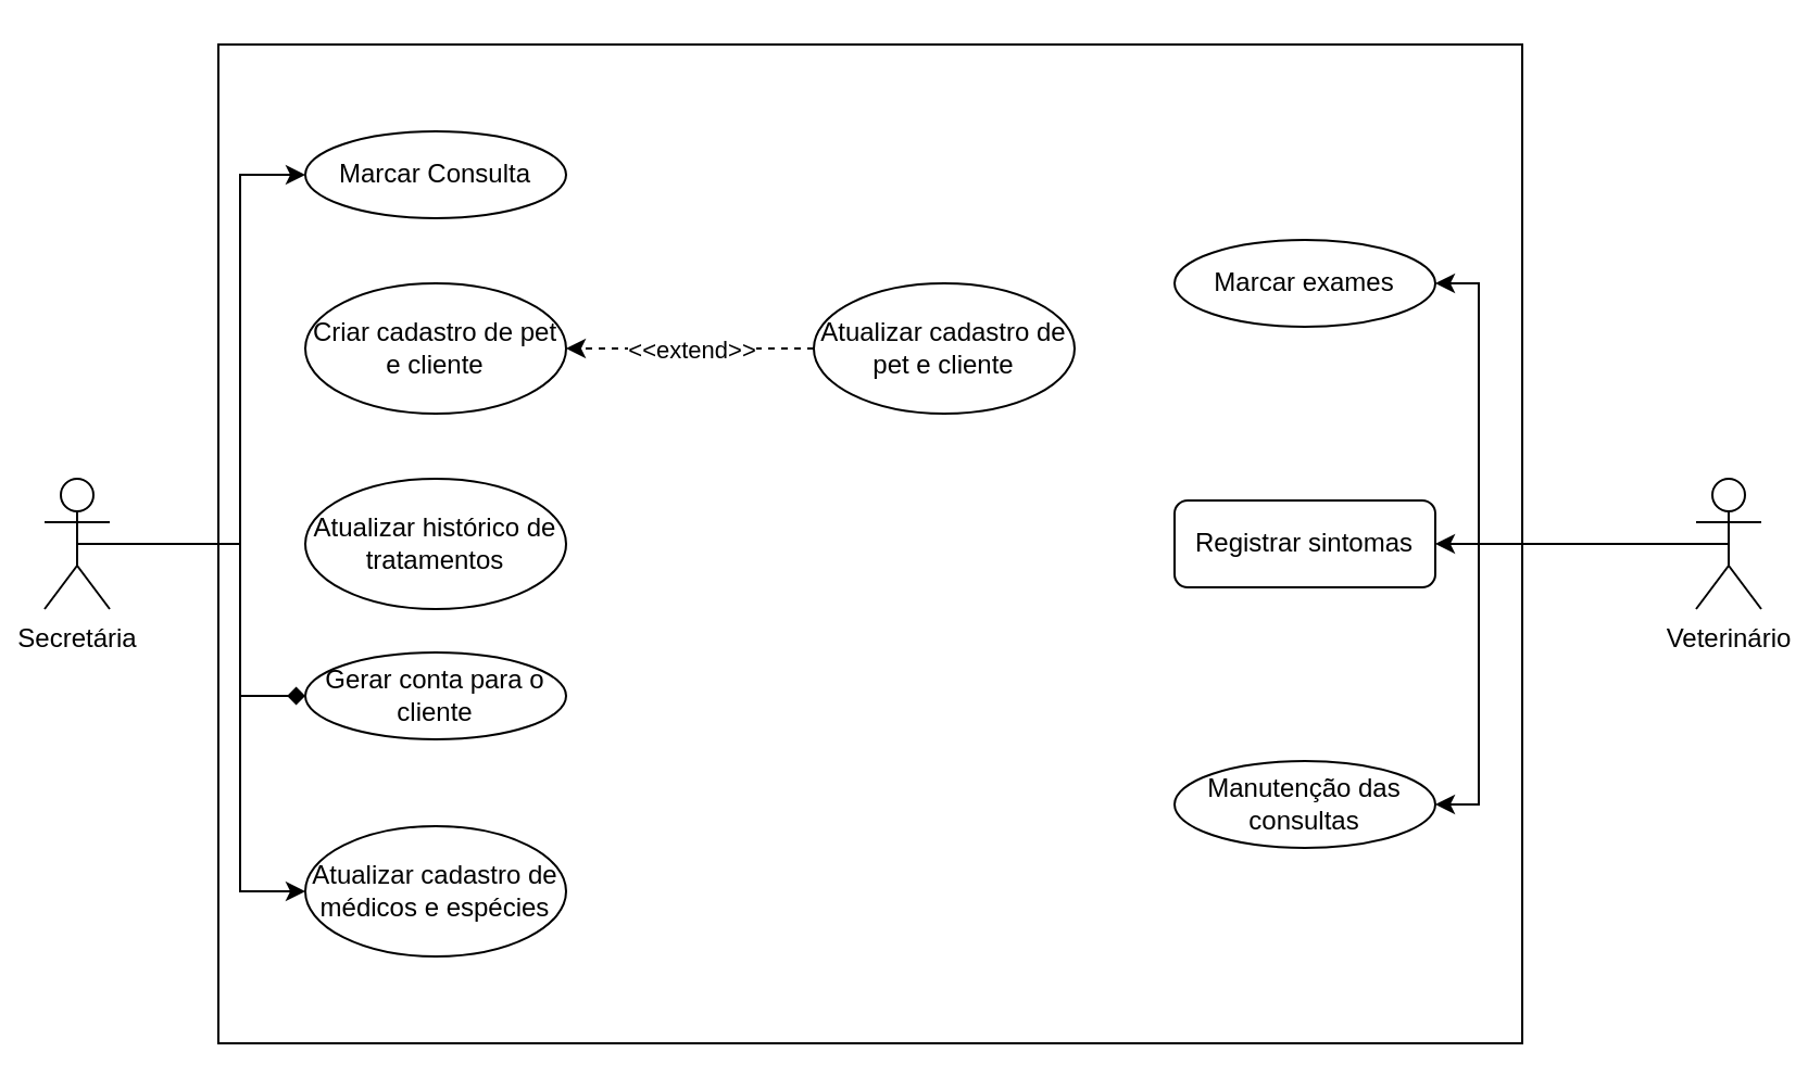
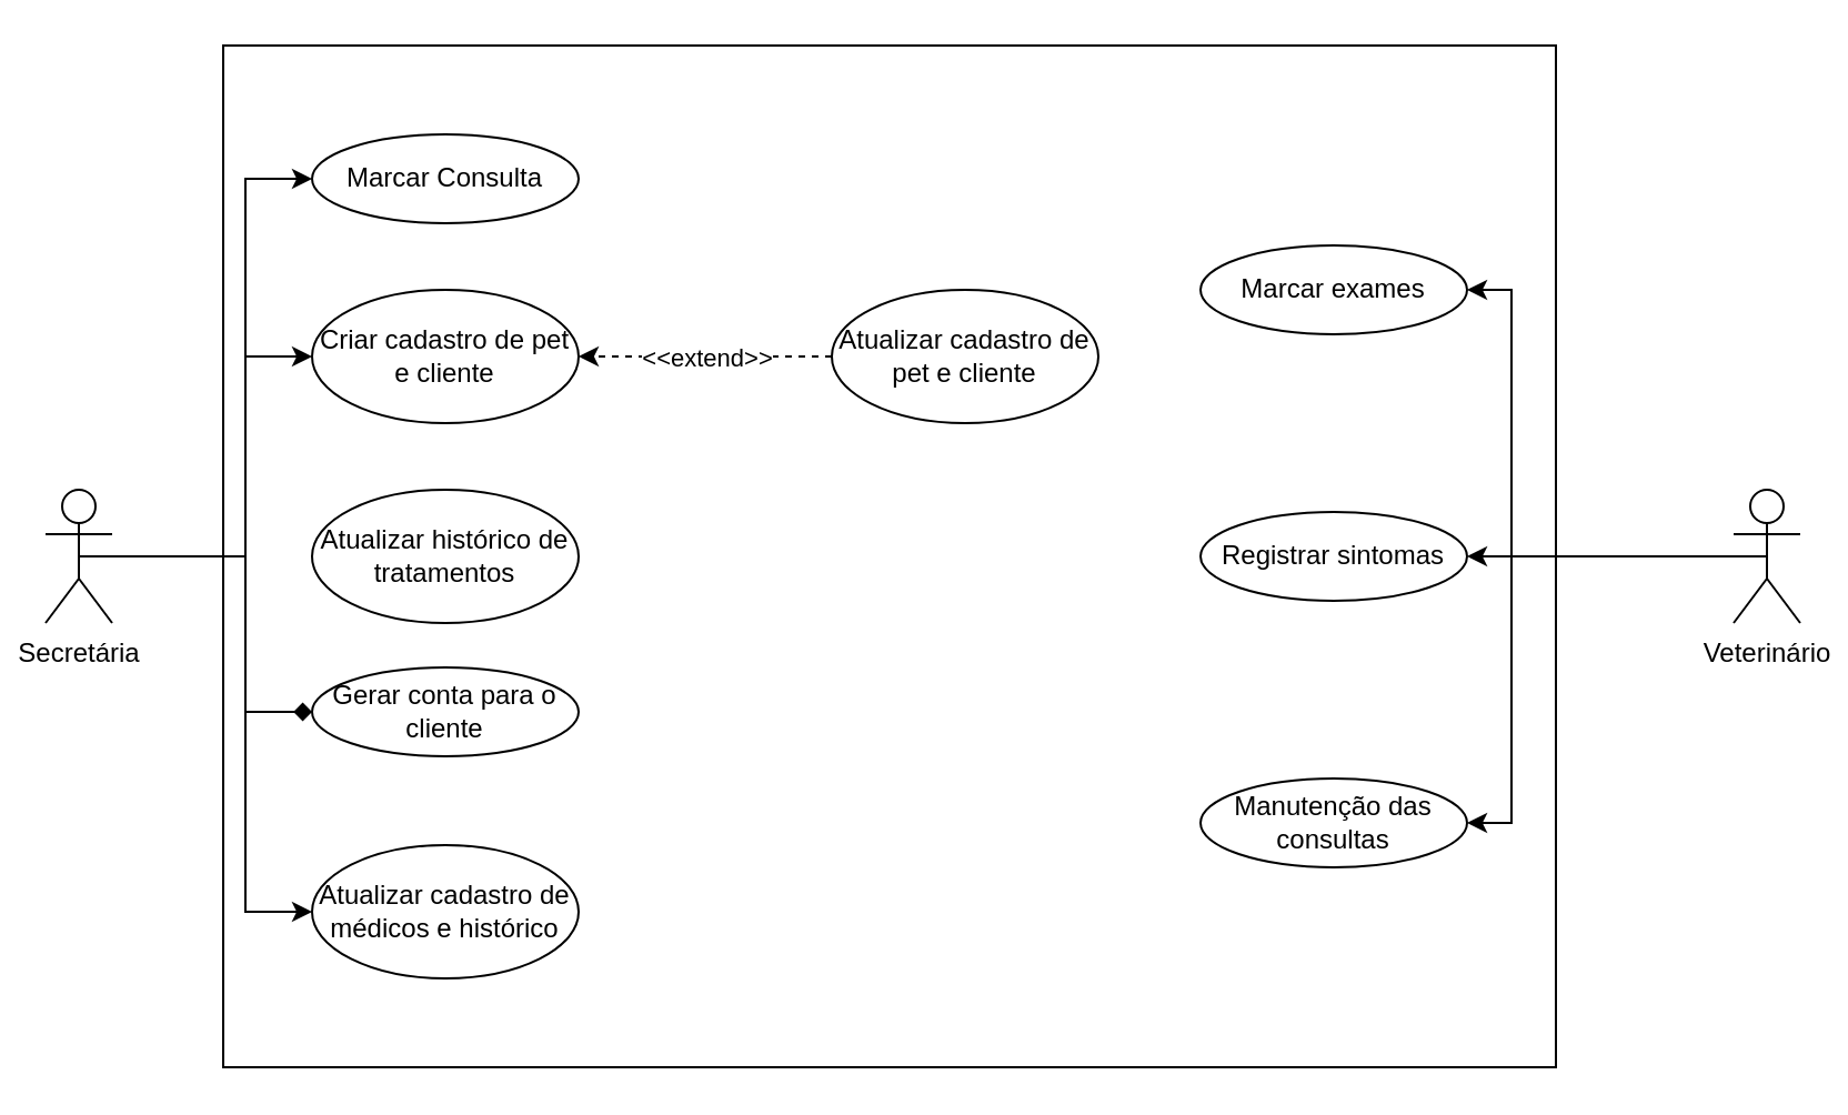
+ <mxCell id="3" style="edgeStyle=orthogonalEdgeStyle;rounded=0;orthogonalLoop=1;jettySize=auto;html=1;exitX=0.5;exitY=0.5;exitDx=0;exitDy=0;exitPerimeter=0;entryX=0;entryY=0.5;entryDx=0;entryDy=0;" edge="1" parent="1" source="7" target="13"><mxGeometry relative="1" as="geometry"><Array as="points"><mxPoint x="110" y="250" /><mxPoint x="110" y="160" /></Array></mxGeometry></mxCell>
- <mxCell id="17" value="Registrar sintomas" style="whiteSpace=wrap;html=1;fillColor=none;rounded=1;" vertex="1" parent="1"><mxGeometry x="540" y="230" width="120" height="40" as="geometry" /></mxCell>
+ <mxCell id="17" value="Registrar sintomas" style="ellipse;whiteSpace=wrap;html=1;fillColor=none;" vertex="1" parent="1"><mxGeometry x="540" y="230" width="120" height="40" as="geometry" /></mxCell>
- <mxCell id="16" value="Atualizar cadastro de médicos e espécies" style="ellipse;whiteSpace=wrap;html=1;fillColor=none;" vertex="1" parent="1"><mxGeometry x="140" y="380" width="120" height="60" as="geometry" /></mxCell>
+ <mxCell id="16" value="Atualizar cadastro de médicos e histórico" style="ellipse;whiteSpace=wrap;html=1;fillColor=none;" vertex="1" parent="1"><mxGeometry x="140" y="380" width="120" height="60" as="geometry" /></mxCell>
